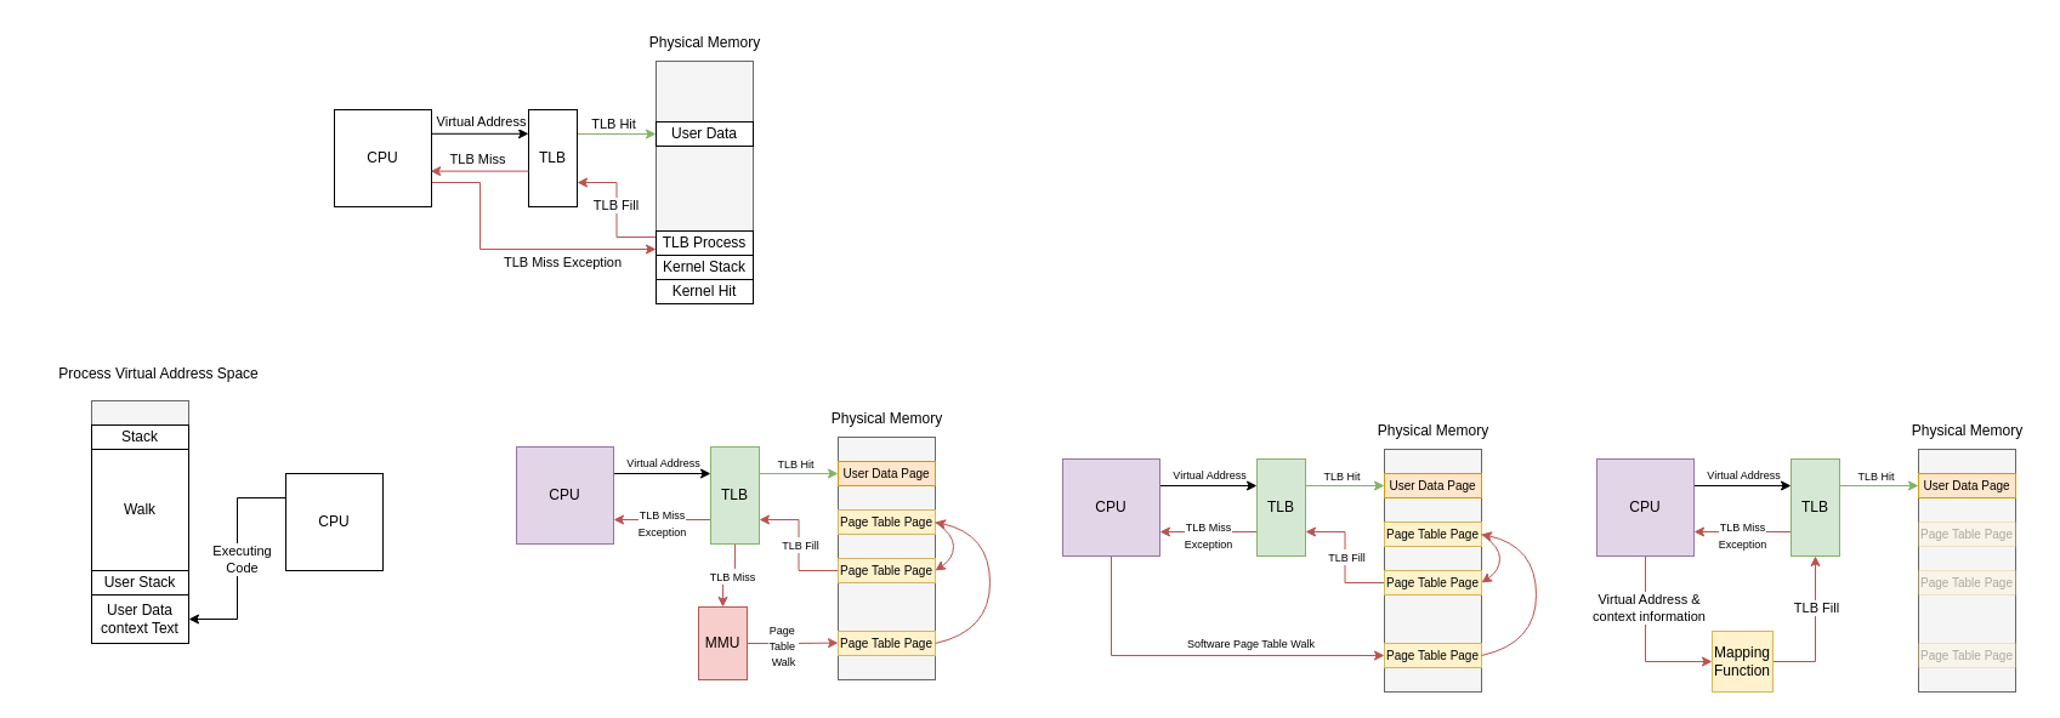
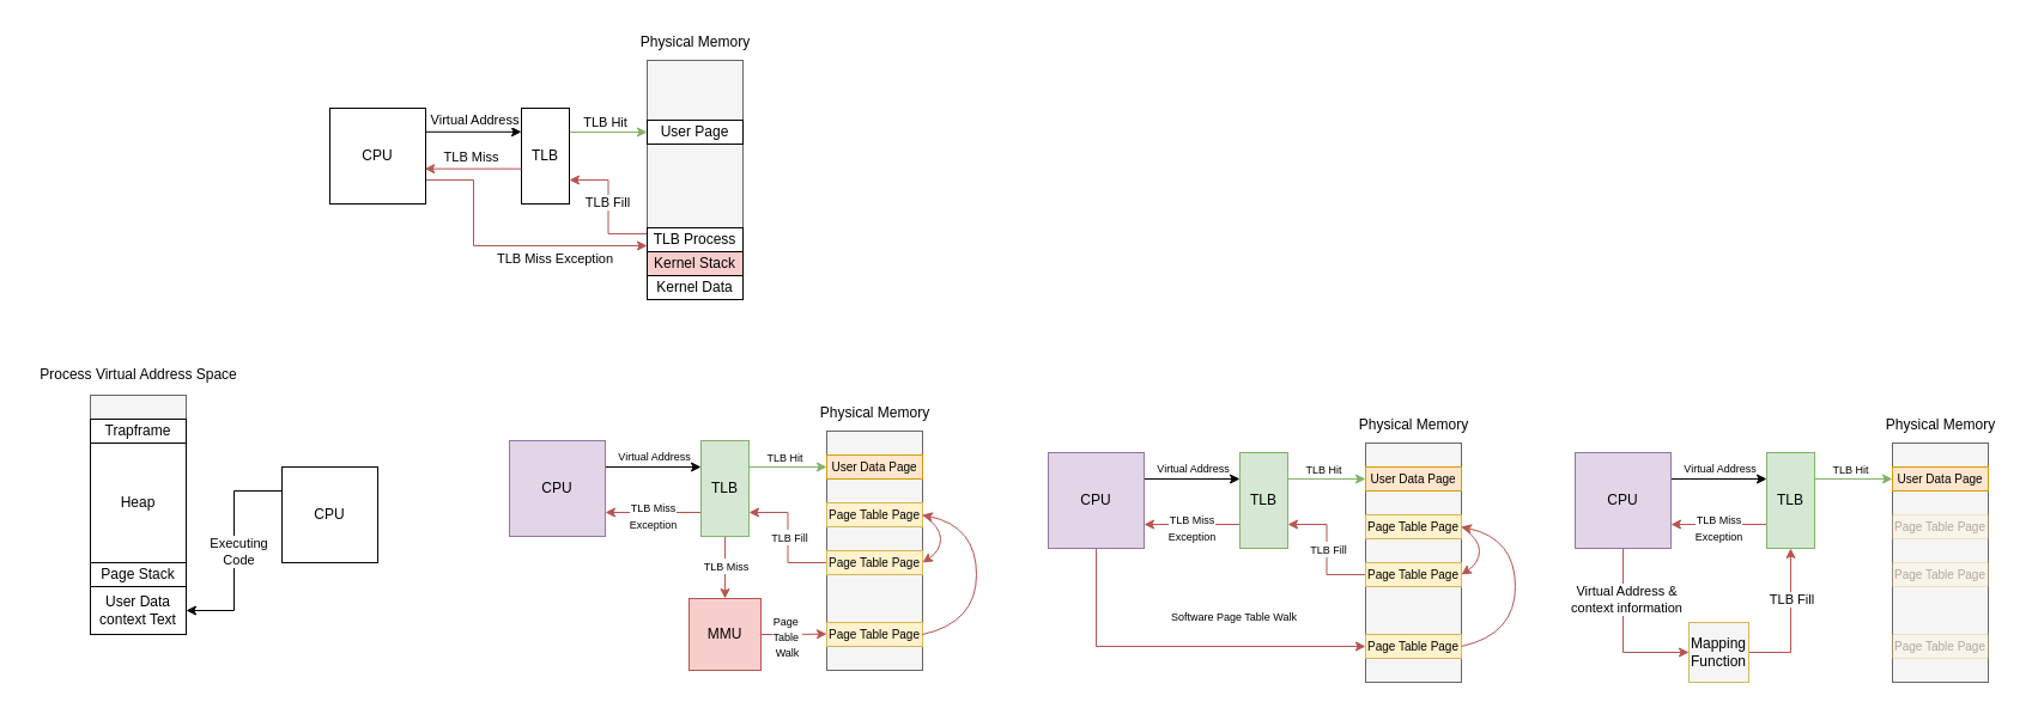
- <mxCell id="12" value="User Data" style="rounded=0;whiteSpace=wrap;html=1;" parent="1" vertex="1"><mxGeometry x="540" y="100" width="80" height="20" as="geometry" /></mxCell>
+ <mxCell id="12" value="User Page" style="rounded=0;whiteSpace=wrap;html=1;" parent="1" vertex="1"><mxGeometry x="540" y="100" width="80" height="20" as="geometry" /></mxCell>
- <mxCell id="14" value="Kernel Stack" style="rounded=0;whiteSpace=wrap;html=1;" parent="1" vertex="1"><mxGeometry x="540" y="210" width="80" height="20" as="geometry" /></mxCell>
+ <mxCell id="14" value="Kernel Stack" style="rounded=0;whiteSpace=wrap;html=1;fillColor=#f8cecc;" parent="1" vertex="1"><mxGeometry x="540" y="210" width="80" height="20" as="geometry" /></mxCell>
- <mxCell id="13" value="Kernel Hit" style="rounded=0;whiteSpace=wrap;html=1;" parent="1" vertex="1"><mxGeometry x="540" y="230" width="80" height="20" as="geometry" /></mxCell>
+ <mxCell id="13" value="Kernel Data" style="rounded=0;whiteSpace=wrap;html=1;" parent="1" vertex="1"><mxGeometry x="540" y="230" width="80" height="20" as="geometry" /></mxCell>
- <mxCell id="21" value="Process Virtual Address Space" style="text;html=1;align=center;verticalAlign=middle;resizable=0;points=[];autosize=1;strokeColor=none;fillColor=none;" parent="1" vertex="1"><mxGeometry x="35" y="293" width="190" height="30" as="geometry" /></mxCell>
+ <mxCell id="21" value="Process Virtual Address Space" style="text;html=1;align=center;verticalAlign=middle;resizable=0;points=[];autosize=1;strokeColor=none;fillColor=none;" parent="1" vertex="1"><mxGeometry x="20" y="298" width="190" height="30" as="geometry" /></mxCell>
- <mxCell id="24" value="Stack" style="rounded=0;whiteSpace=wrap;html=1;" parent="1" vertex="1"><mxGeometry x="75" y="350" width="80" height="20" as="geometry" /></mxCell>
+ <mxCell id="24" value="Trapframe" style="rounded=0;whiteSpace=wrap;html=1;" parent="1" vertex="1"><mxGeometry x="75" y="350" width="80" height="20" as="geometry" /></mxCell>
- <mxCell id="25" value="Walk" style="rounded=0;whiteSpace=wrap;html=1;" parent="1" vertex="1"><mxGeometry x="75" y="370" width="80" height="100" as="geometry" /></mxCell>
+ <mxCell id="25" value="Heap" style="rounded=0;whiteSpace=wrap;html=1;" parent="1" vertex="1"><mxGeometry x="75" y="370" width="80" height="100" as="geometry" /></mxCell>
- <mxCell id="23" value="User Stack" style="rounded=0;whiteSpace=wrap;html=1;" parent="1" vertex="1"><mxGeometry x="75" y="470" width="80" height="20" as="geometry" /></mxCell>
+ <mxCell id="23" value="Page Stack" style="rounded=0;whiteSpace=wrap;html=1;" parent="1" vertex="1"><mxGeometry x="75" y="470" width="80" height="20" as="geometry" /></mxCell>
- <mxCell id="39" value="MMU" style="rounded=0;whiteSpace=wrap;html=1;fillColor=#f8cecc;strokeColor=#b85450;" parent="1" vertex="1"><mxGeometry x="575" y="500" width="40" height="60" as="geometry" /></mxCell>
+ <mxCell id="39" value="MMU" style="rounded=0;whiteSpace=wrap;html=1;fillColor=#f8cecc;strokeColor=#b85450;" parent="1" vertex="1"><mxGeometry x="575" y="500" width="60" height="60" as="geometry" /></mxCell>
- <mxCell id="71" value="&lt;font style=&quot;font-size: 9px;&quot;&gt;Software Page Table Walk&lt;/font&gt;" style="text;html=1;align=center;verticalAlign=middle;resizable=0;points=[];autosize=1;strokeColor=none;fillColor=none;" vertex="1" parent="1"><mxGeometry x="965" y="515" width="130" height="30" as="geometry" /></mxCell>
+ <mxCell id="71" value="&lt;font style=&quot;font-size: 9px;&quot;&gt;Software Page Table Walk&lt;/font&gt;" style="text;html=1;align=center;verticalAlign=middle;resizable=0;points=[];autosize=1;strokeColor=none;fillColor=none;" vertex="1" parent="1"><mxGeometry x="965" y="500" width="130" height="30" as="geometry" /></mxCell>
- <mxCell id="90" value="Mapping&lt;div&gt;Function&lt;/div&gt;" style="whiteSpace=wrap;html=1;aspect=fixed;fillColor=#fff2cc;strokeColor=#d6b656;" vertex="1" parent="1"><mxGeometry x="1410" y="520" width="50" height="50" as="geometry" /></mxCell>
+ <mxCell id="90" value="Mapping&lt;div&gt;Function&lt;/div&gt;" style="whiteSpace=wrap;html=1;aspect=fixed;fillColor=#f5f5f5;strokeColor=#d6b656;" vertex="1" parent="1"><mxGeometry x="1410" y="520" width="50" height="50" as="geometry" /></mxCell>
